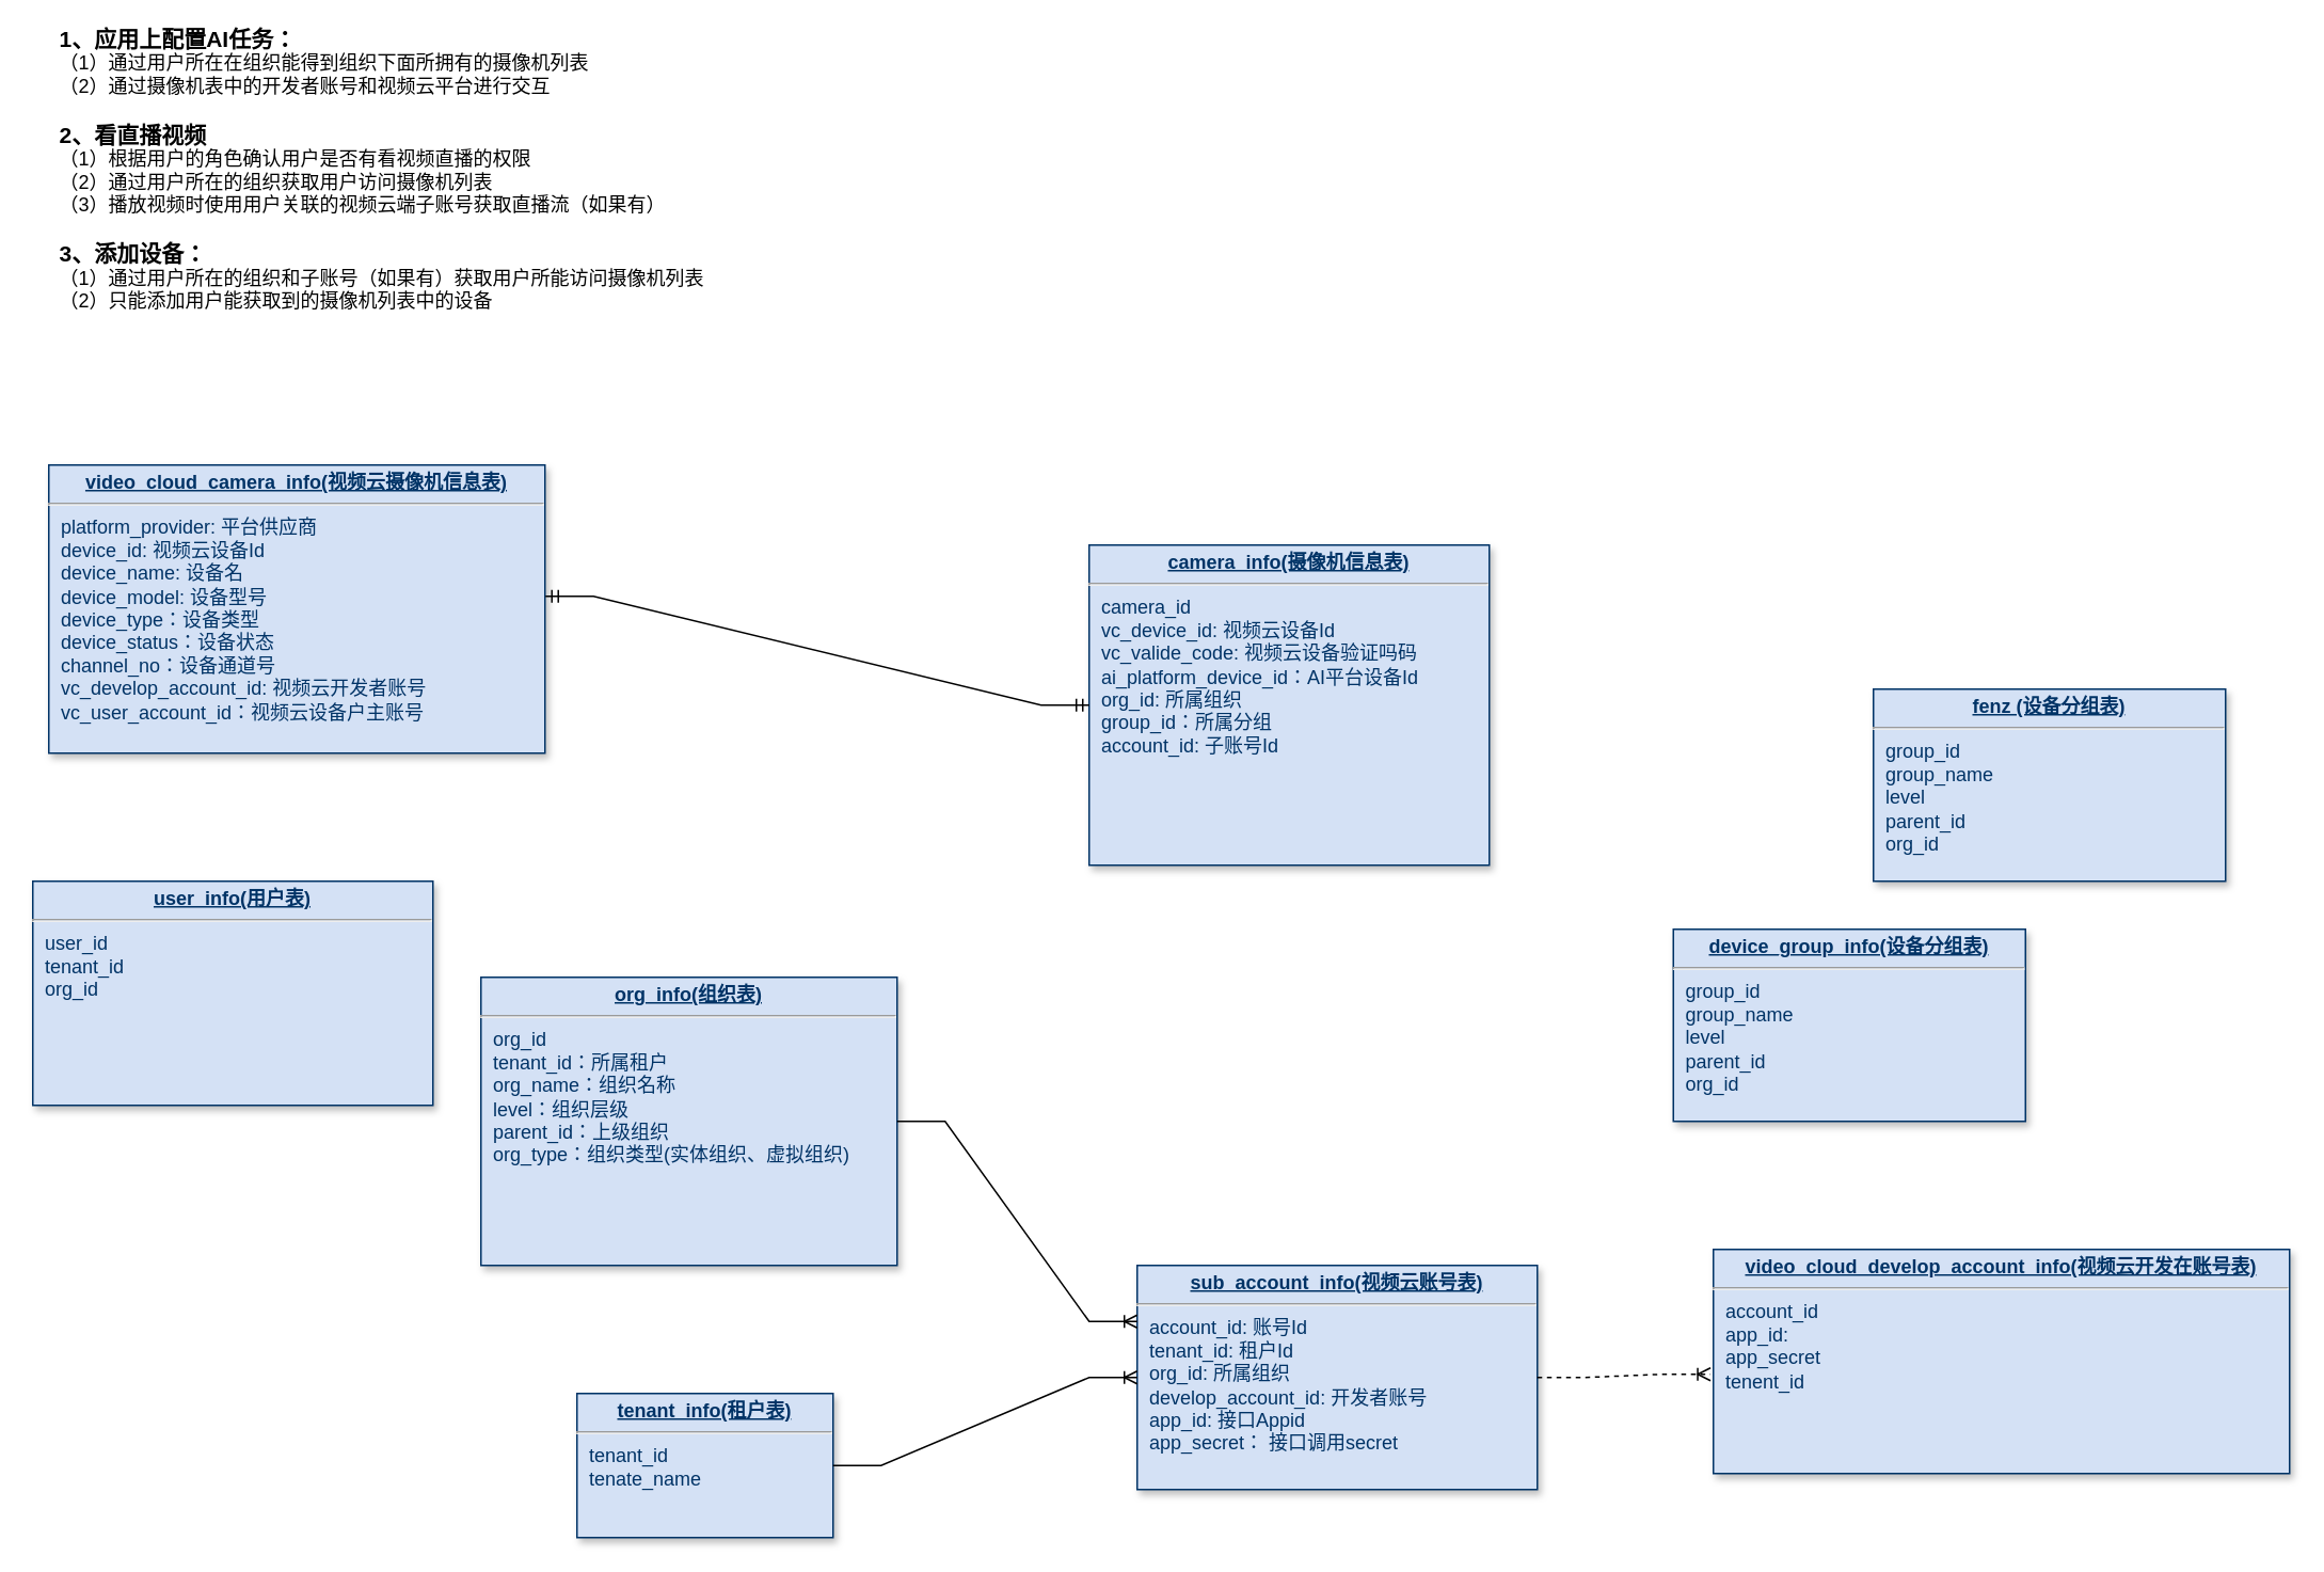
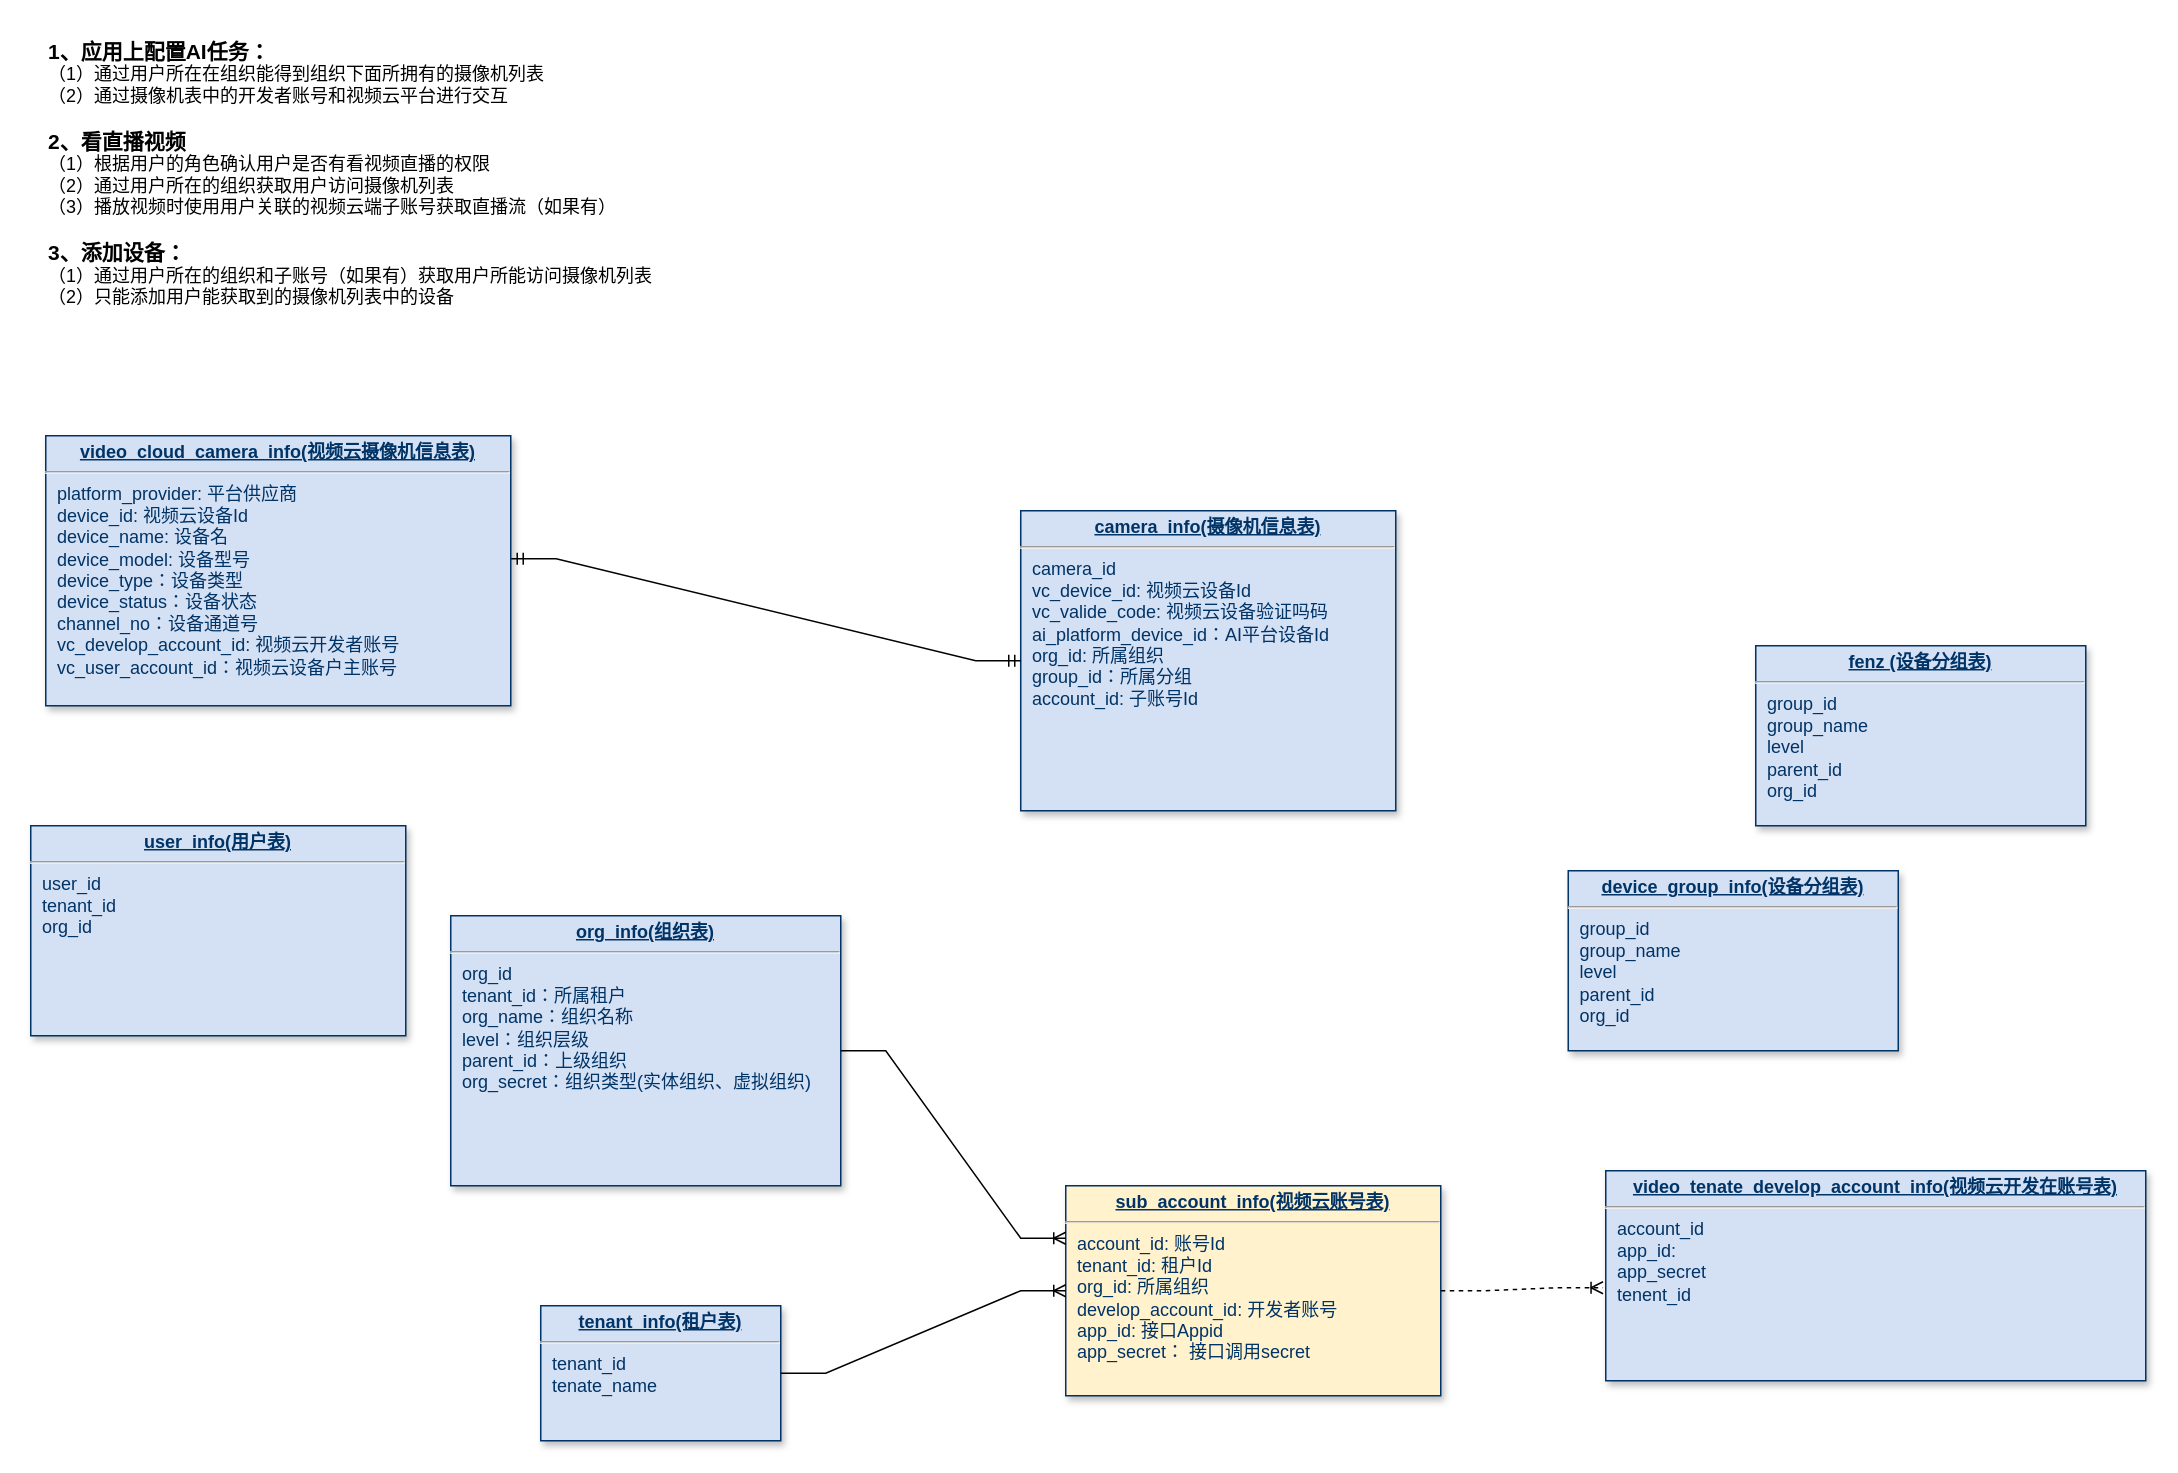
- <mxCell id="9" value="&lt;font style=&quot;font-size: 14px;&quot;&gt;&lt;b&gt;1、应用上配置AI任务：&lt;/b&gt;&lt;br&gt;&lt;/font&gt;（1）通过用户所在在组织能得到组织下面所拥有的摄像机列表&lt;br&gt;（2）通过摄像机表中的开发者账号和视频云平台进行交互&lt;br&gt;&lt;br&gt;&lt;font style=&quot;font-size: 14px;&quot;&gt;&lt;b&gt;2、看直播视频&lt;br&gt;&lt;/b&gt;&lt;/font&gt;（1）根据用户的角色确认用户是否有看视频直播的权限&lt;br&gt;（2）通过用户所在的组织获取用户访问摄像机列表&lt;br&gt;（3）播放视频时使用用户关联的视频云端子账号获取直播流（如果有）&lt;br&gt;&lt;br&gt;&lt;b&gt;&lt;font style=&quot;font-size: 14px;&quot;&gt;3、添加设备：&lt;/font&gt;&lt;/b&gt;&lt;br&gt;（1）通过用户所在的组织和子账号（如果有）获取用户所能访问摄像机列表&lt;br&gt;（2）只能添加用户能获取到的摄像机列表中的设备" style="text;html=1;strokeColor=none;fillColor=none;align=left;verticalAlign=middle;whiteSpace=wrap;rounded=0;" vertex="1" parent="1"><mxGeometry x="35" y="10" width="540" height="190" as="geometry" /></mxCell>
+ <mxCell id="9" value="&lt;font style=&quot;font-size: 14px;&quot;&gt;&lt;b&gt;1、应用上配置AI任务：&lt;/b&gt;&lt;br&gt;&lt;/font&gt;（1）通过用户所在在组织能得到组织下面所拥有的摄像机列表&lt;br&gt;（2）通过摄像机表中的开发者账号和视频云平台进行交互&lt;br&gt;&lt;br&gt;&lt;font style=&quot;font-size: 14px;&quot;&gt;&lt;b&gt;2、看直播视频&lt;br&gt;&lt;/b&gt;&lt;/font&gt;（1）根据用户的角色确认用户是否有看视频直播的权限&lt;br&gt;（2）通过用户所在的组织获取用户访问摄像机列表&lt;br&gt;（3）播放视频时使用用户关联的视频云端子账号获取直播流（如果有）&lt;br&gt;&lt;br&gt;&lt;b&gt;&lt;font style=&quot;font-size: 14px;&quot;&gt;3、添加设备：&lt;/font&gt;&lt;/b&gt;&lt;br&gt;（1）通过用户所在的组织和子账号（如果有）获取用户所能访问摄像机列表&lt;br&gt;（2）只能添加用户能获取到的摄像机列表中的设备" style="text;html=1;strokeColor=none;fillColor=none;align=left;verticalAlign=middle;whiteSpace=wrap;rounded=0;" vertex="1" parent="1"><mxGeometry x="30" y="20" width="540" height="190" as="geometry" /></mxCell>
- <mxCell id="2" value="&lt;p style=&quot;margin: 0px; margin-top: 4px; text-align: center; text-decoration: underline;&quot;&gt;&lt;b&gt;org_info(组织表)&lt;/b&gt;&lt;/p&gt;&lt;hr&gt;&lt;p style=&quot;margin: 0px 0px 0px 8px;&quot;&gt;org_id&lt;/p&gt;&lt;p style=&quot;margin: 0px 0px 0px 8px;&quot;&gt;tenant_id：所属租户&lt;/p&gt;&lt;p style=&quot;margin: 0px 0px 0px 8px;&quot;&gt;org_name：组织名称&lt;/p&gt;&lt;p style=&quot;margin: 0px 0px 0px 8px;&quot;&gt;level：组织层级&lt;/p&gt;&lt;p style=&quot;margin: 0px 0px 0px 8px;&quot;&gt;parent_id：上级组织&lt;/p&gt;&lt;p style=&quot;margin: 0px 0px 0px 8px;&quot;&gt;org_type：组织类型(实体组织、虚拟组织)&lt;/p&gt;&lt;p style=&quot;margin: 0px; margin-left: 8px;&quot;&gt;&lt;br&gt;&lt;/p&gt;" style="verticalAlign=top;align=left;overflow=fill;fontSize=12;fontFamily=Helvetica;html=1;strokeColor=#003366;shadow=1;fillColor=#D4E1F5;fontColor=#003366" parent="1" vertex="1"><mxGeometry x="300" y="610" width="260" height="180" as="geometry" /></mxCell>
+ <mxCell id="2" value="&lt;p style=&quot;margin: 0px; margin-top: 4px; text-align: center; text-decoration: underline;&quot;&gt;&lt;b&gt;org_info(组织表)&lt;/b&gt;&lt;/p&gt;&lt;hr&gt;&lt;p style=&quot;margin: 0px 0px 0px 8px;&quot;&gt;org_id&lt;/p&gt;&lt;p style=&quot;margin: 0px 0px 0px 8px;&quot;&gt;tenant_id：所属租户&lt;/p&gt;&lt;p style=&quot;margin: 0px 0px 0px 8px;&quot;&gt;org_name：组织名称&lt;/p&gt;&lt;p style=&quot;margin: 0px 0px 0px 8px;&quot;&gt;level：组织层级&lt;/p&gt;&lt;p style=&quot;margin: 0px 0px 0px 8px;&quot;&gt;parent_id：上级组织&lt;/p&gt;&lt;p style=&quot;margin: 0px 0px 0px 8px;&quot;&gt;org_secret：组织类型(实体组织、虚拟组织)&lt;/p&gt;&lt;p style=&quot;margin: 0px; margin-left: 8px;&quot;&gt;&lt;br&gt;&lt;/p&gt;" style="verticalAlign=top;align=left;overflow=fill;fontSize=12;fontFamily=Helvetica;html=1;strokeColor=#003366;shadow=1;fillColor=#D4E1F5;fontColor=#003366" parent="1" vertex="1"><mxGeometry x="300" y="610" width="260" height="180" as="geometry" /></mxCell>
- <mxCell id="8" value="&lt;p style=&quot;margin: 0px; margin-top: 4px; text-align: center; text-decoration: underline;&quot;&gt;&lt;strong&gt;video_cloud_develop_account_info(视频云开发在账号表)&lt;/strong&gt;&lt;/p&gt;&lt;hr&gt;&lt;p style=&quot;margin: 0px; margin-left: 8px;&quot;&gt;account_id&lt;/p&gt;&lt;p style=&quot;margin: 0px; margin-left: 8px;&quot;&gt;&lt;span style=&quot;background-color: initial;&quot;&gt;app_id:&amp;nbsp;&lt;/span&gt;&lt;br&gt;&lt;/p&gt;&lt;p style=&quot;margin: 0px; margin-left: 8px;&quot;&gt;app_secret&lt;/p&gt;&lt;p style=&quot;margin: 0px; margin-left: 8px;&quot;&gt;tenent_id&lt;/p&gt;" style="verticalAlign=top;align=left;overflow=fill;fontSize=12;fontFamily=Helvetica;html=1;strokeColor=#003366;shadow=1;fillColor=#D4E1F5;fontColor=#003366" vertex="1" parent="1"><mxGeometry x="1070" y="780" width="360" height="140" as="geometry" /></mxCell>
+ <mxCell id="8" value="&lt;p style=&quot;margin: 0px; margin-top: 4px; text-align: center; text-decoration: underline;&quot;&gt;&lt;strong&gt;video_tenate_develop_account_info(视频云开发在账号表)&lt;/strong&gt;&lt;/p&gt;&lt;hr&gt;&lt;p style=&quot;margin: 0px; margin-left: 8px;&quot;&gt;account_id&lt;/p&gt;&lt;p style=&quot;margin: 0px; margin-left: 8px;&quot;&gt;&lt;span style=&quot;background-color: initial;&quot;&gt;app_id:&amp;nbsp;&lt;/span&gt;&lt;br&gt;&lt;/p&gt;&lt;p style=&quot;margin: 0px; margin-left: 8px;&quot;&gt;app_secret&lt;/p&gt;&lt;p style=&quot;margin: 0px; margin-left: 8px;&quot;&gt;tenent_id&lt;/p&gt;" style="verticalAlign=top;align=left;overflow=fill;fontSize=12;fontFamily=Helvetica;html=1;strokeColor=#003366;shadow=1;fillColor=#D4E1F5;fontColor=#003366" vertex="1" parent="1"><mxGeometry x="1070" y="780" width="360" height="140" as="geometry" /></mxCell>
- <mxCell id="5" value="&lt;p style=&quot;margin: 0px; margin-top: 4px; text-align: center; text-decoration: underline;&quot;&gt;&lt;strong&gt;sub_account_info(视频云账号表)&lt;/strong&gt;&lt;/p&gt;&lt;hr&gt;&lt;p style=&quot;margin: 0px; margin-left: 8px;&quot;&gt;account_id: 账号Id&lt;/p&gt;&lt;p style=&quot;margin: 0px; margin-left: 8px;&quot;&gt;tenant_id: 租户Id&lt;/p&gt;&lt;p style=&quot;margin: 0px; margin-left: 8px;&quot;&gt;org_id: 所属组织&lt;/p&gt;&lt;p style=&quot;margin: 0px; margin-left: 8px;&quot;&gt;develop_account_id: 开发者账号&lt;/p&gt;&lt;p style=&quot;margin: 0px; margin-left: 8px;&quot;&gt;&lt;span style=&quot;background-color: initial;&quot;&gt;app_id: 接口Appid&lt;/span&gt;&lt;br&gt;&lt;/p&gt;&lt;p style=&quot;margin: 0px; margin-left: 8px;&quot;&gt;app_secret： 接口调用secret&amp;nbsp;&lt;/p&gt;" style="verticalAlign=top;align=left;overflow=fill;fontSize=12;fontFamily=Helvetica;html=1;strokeColor=#003366;shadow=1;fillColor=#D4E1F5;fontColor=#003366" parent="1" vertex="1"><mxGeometry x="710" y="790" width="250" height="140" as="geometry" /></mxCell>
+ <mxCell id="5" value="&lt;p style=&quot;margin: 0px; margin-top: 4px; text-align: center; text-decoration: underline;&quot;&gt;&lt;strong&gt;sub_account_info(视频云账号表)&lt;/strong&gt;&lt;/p&gt;&lt;hr&gt;&lt;p style=&quot;margin: 0px; margin-left: 8px;&quot;&gt;account_id: 账号Id&lt;/p&gt;&lt;p style=&quot;margin: 0px; margin-left: 8px;&quot;&gt;tenant_id: 租户Id&lt;/p&gt;&lt;p style=&quot;margin: 0px; margin-left: 8px;&quot;&gt;org_id: 所属组织&lt;/p&gt;&lt;p style=&quot;margin: 0px; margin-left: 8px;&quot;&gt;develop_account_id: 开发者账号&lt;/p&gt;&lt;p style=&quot;margin: 0px; margin-left: 8px;&quot;&gt;&lt;span style=&quot;background-color: initial;&quot;&gt;app_id: 接口Appid&lt;/span&gt;&lt;br&gt;&lt;/p&gt;&lt;p style=&quot;margin: 0px; margin-left: 8px;&quot;&gt;app_secret： 接口调用secret&amp;nbsp;&lt;/p&gt;" style="verticalAlign=top;align=left;overflow=fill;fontSize=12;fontFamily=Helvetica;html=1;strokeColor=#003366;shadow=1;fillColor=#fff2cc;fontColor=#003366;" parent="1" vertex="1"><mxGeometry x="710" y="790" width="250" height="140" as="geometry" /></mxCell>
